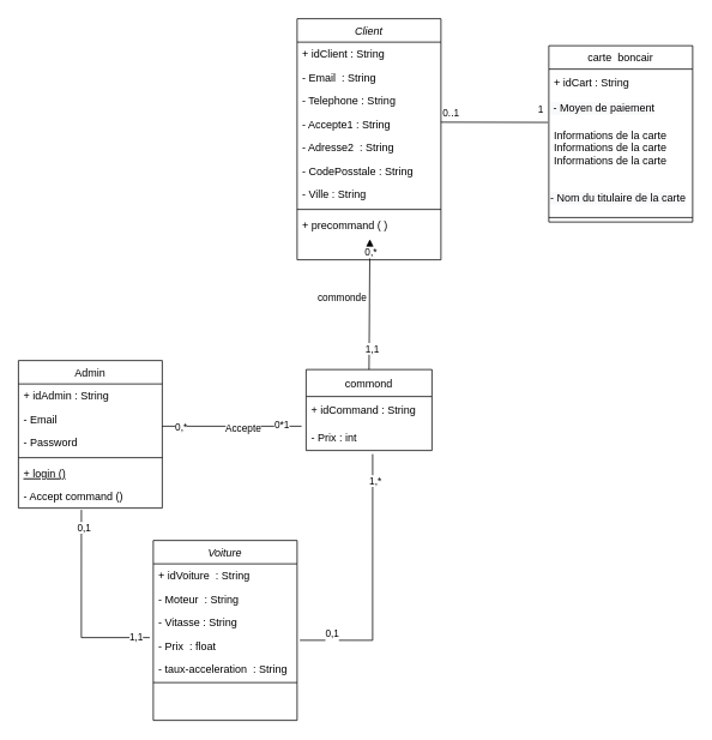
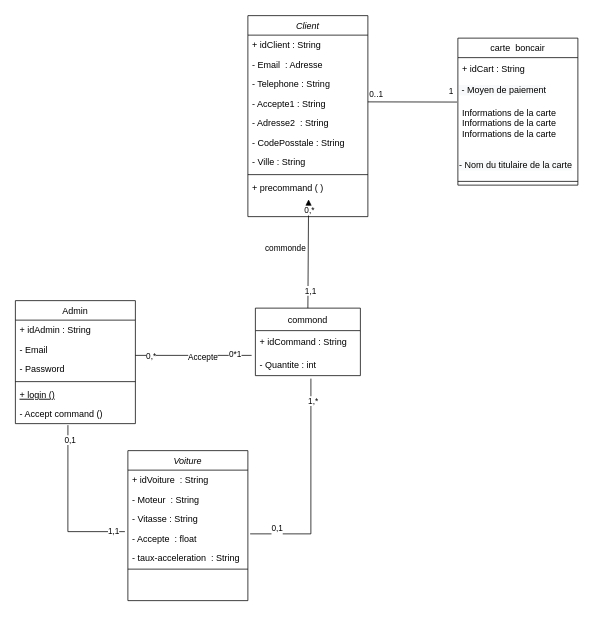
- <mxCell id="4" value="- Email  : String&#10; " style="text;align=left;verticalAlign=top;spacingLeft=4;spacingRight=4;overflow=hidden;rotatable=0;points=[[0,0.5],[1,0.5]];portConstraint=eastwest;" parent="2" vertex="1"><mxGeometry y="52" width="160" height="26" as="geometry" /></mxCell>
+ <mxCell id="4" value="- Email  : Adresse&#10; " style="text;align=left;verticalAlign=top;spacingLeft=4;spacingRight=4;overflow=hidden;rotatable=0;points=[[0,0.5],[1,0.5]];portConstraint=eastwest;" parent="2" vertex="1"><mxGeometry y="52" width="160" height="26" as="geometry" /></mxCell>
- <mxCell id="27" value="- Prix : int " style="text;strokeColor=none;fillColor=none;align=left;verticalAlign=middle;spacingLeft=4;spacingRight=4;overflow=hidden;points=[[0,0.5],[1,0.5]];portConstraint=eastwest;rotatable=0;" parent="25" vertex="1"><mxGeometry y="60" width="140" height="30" as="geometry" /></mxCell>
+ <mxCell id="27" value="- Quantite : int " style="text;strokeColor=none;fillColor=none;align=left;verticalAlign=middle;spacingLeft=4;spacingRight=4;overflow=hidden;points=[[0,0.5],[1,0.5]];portConstraint=eastwest;rotatable=0;" parent="25" vertex="1"><mxGeometry y="60" width="140" height="30" as="geometry" /></mxCell>
- <mxCell id="32" value="- Prix  : float&#10;&#10;" style="text;align=left;verticalAlign=top;spacingLeft=4;spacingRight=4;overflow=hidden;rotatable=0;points=[[0,0.5],[1,0.5]];portConstraint=eastwest;rounded=0;shadow=0;html=0;" parent="28" vertex="1"><mxGeometry y="104" width="160" height="26" as="geometry" /></mxCell>
+ <mxCell id="32" value="- Accepte  : float&#10;&#10;" style="text;align=left;verticalAlign=top;spacingLeft=4;spacingRight=4;overflow=hidden;rotatable=0;points=[[0,0.5],[1,0.5]];portConstraint=eastwest;rounded=0;shadow=0;html=0;" parent="28" vertex="1"><mxGeometry y="104" width="160" height="26" as="geometry" /></mxCell>
